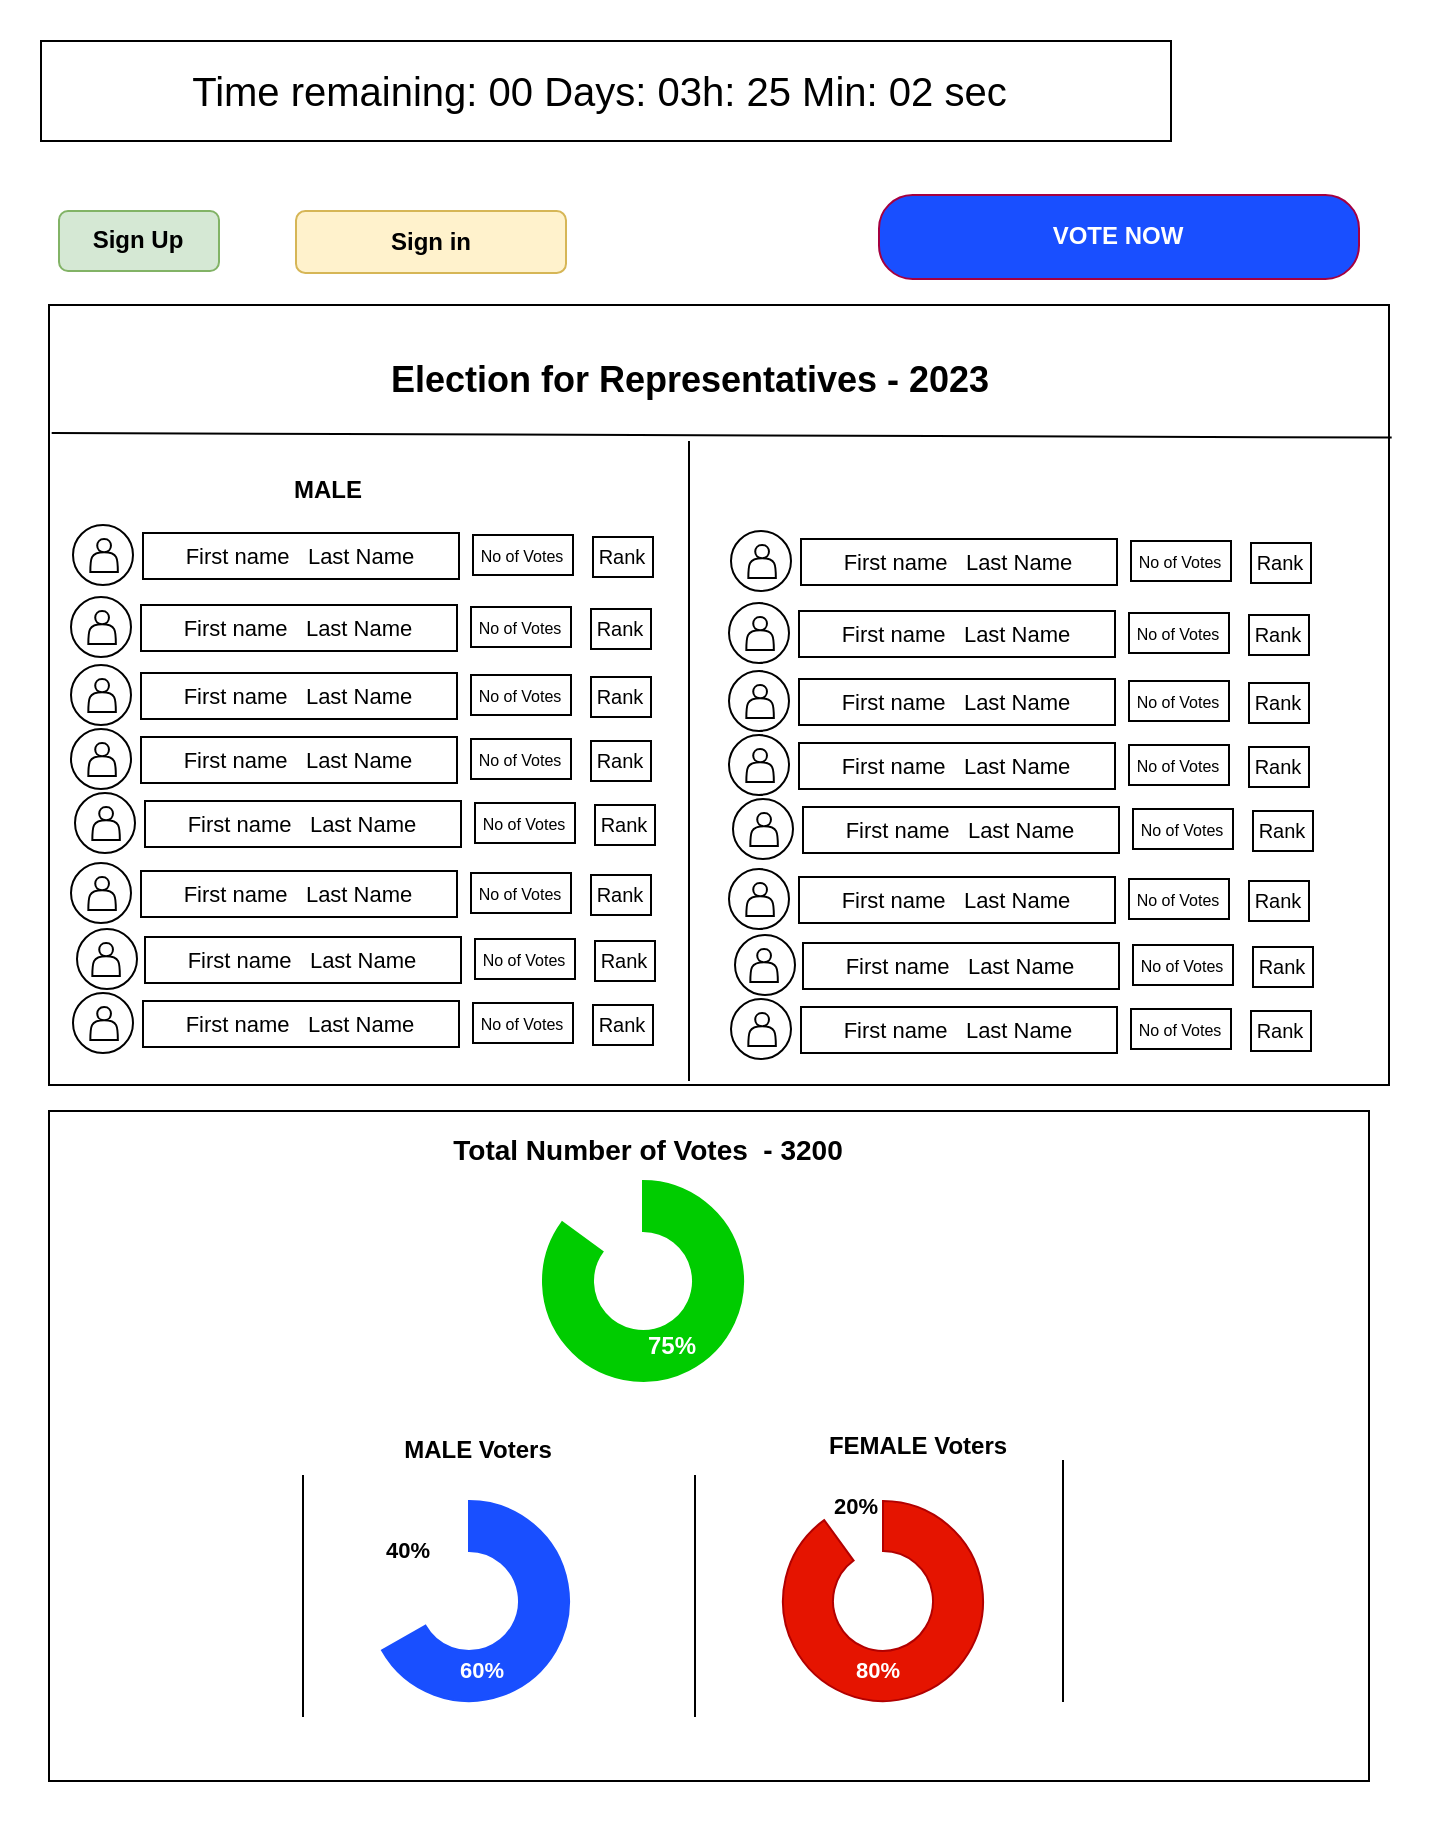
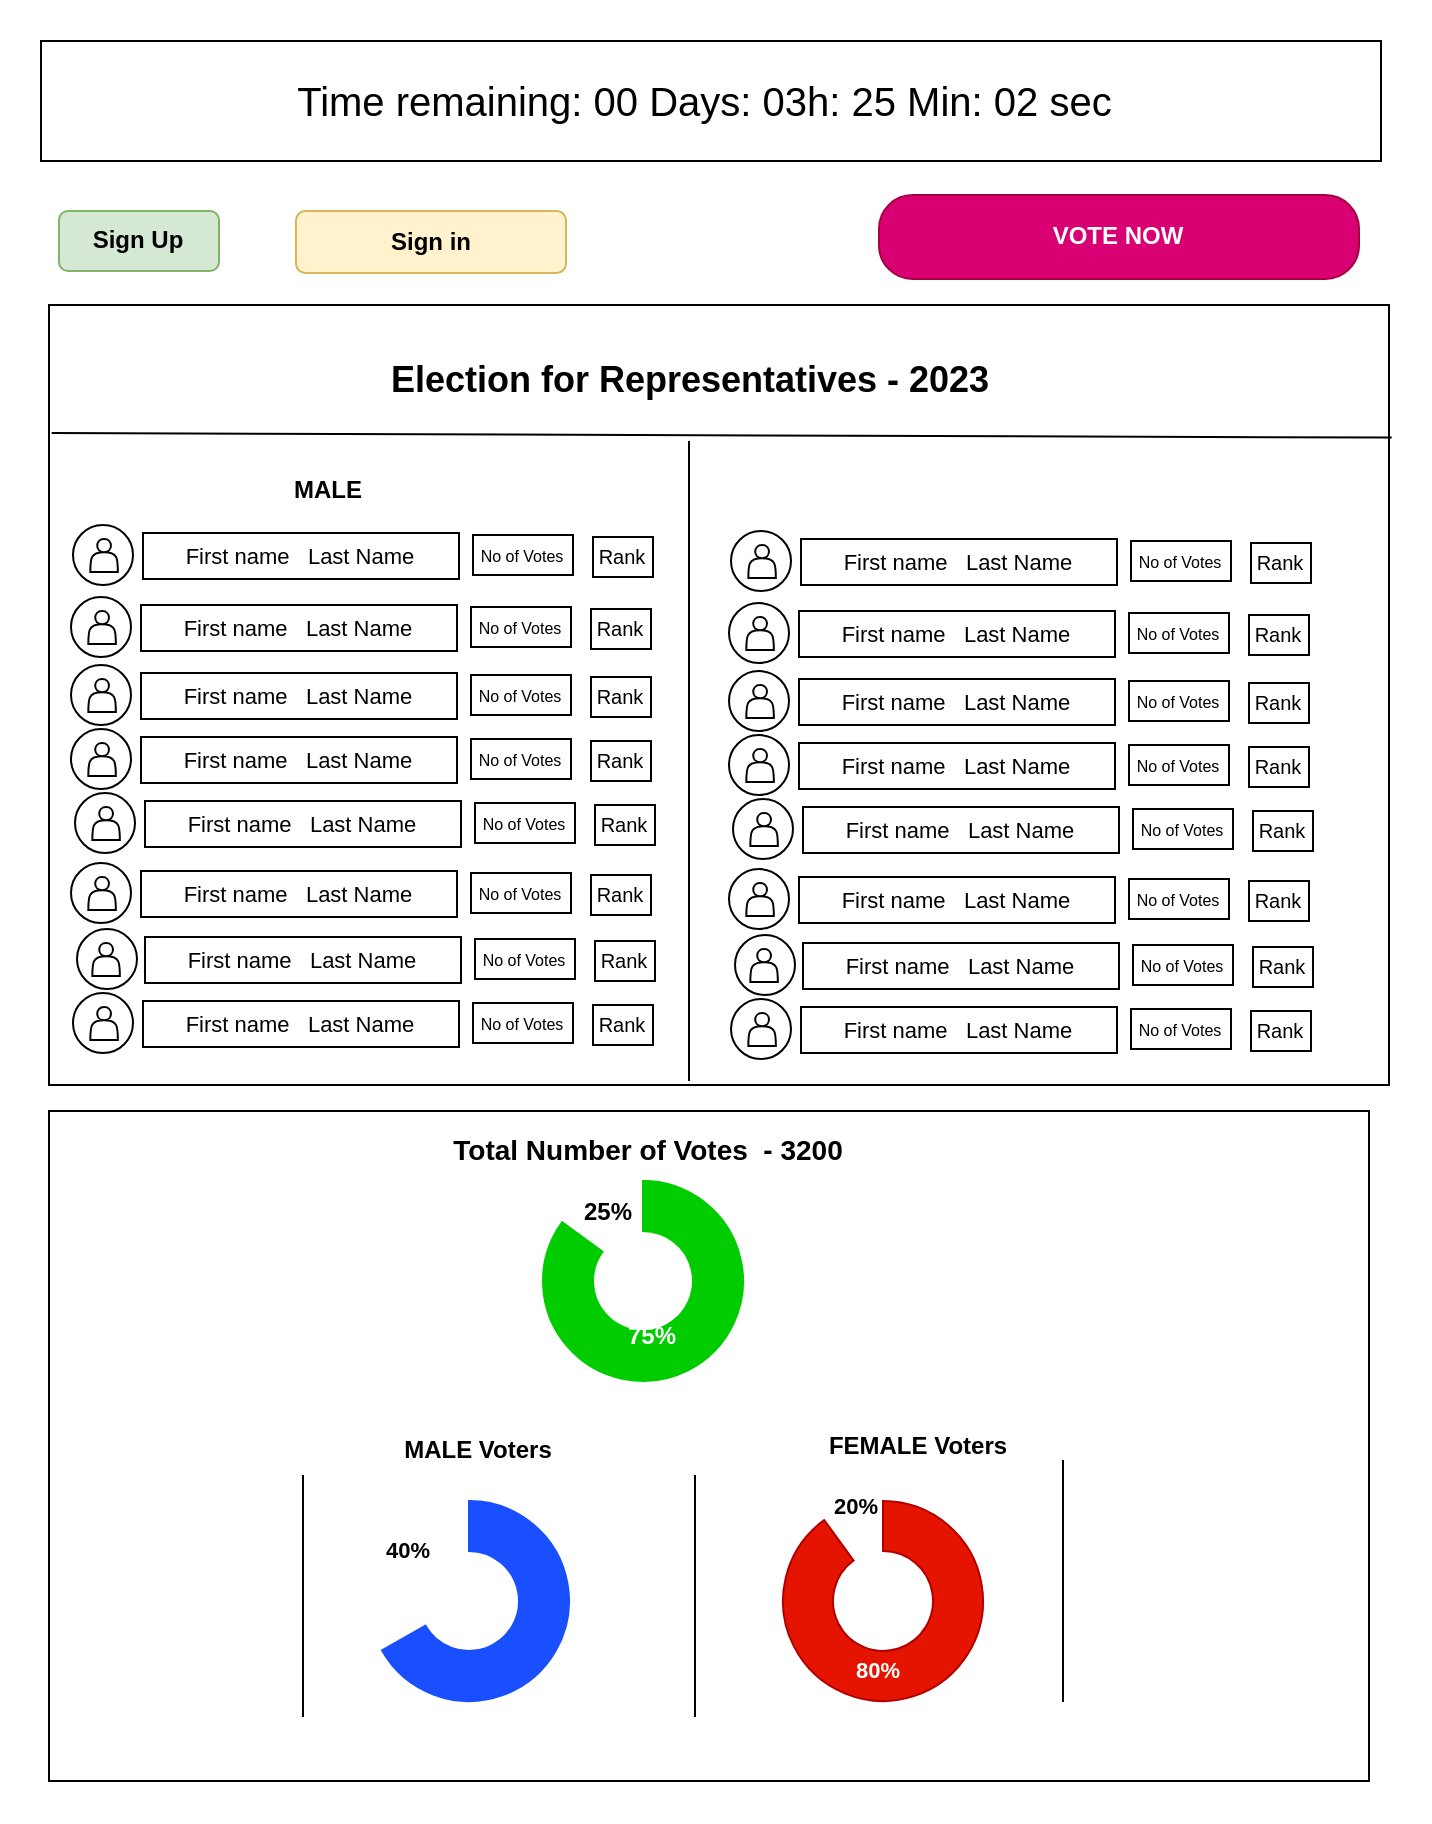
- <mxCell id="119" value="&lt;font style=&quot;font-size: 20px;&quot;&gt;Time remaining: 00 Days: 03h: 25 Min: 02 sec&amp;nbsp;&lt;/font&gt;" style="rounded=0;whiteSpace=wrap;html=1;gradientColor=none;" parent="1" vertex="1"><mxGeometry x="20" y="20" width="565" height="50" as="geometry" /></mxCell>
+ <mxCell id="119" value="&lt;font style=&quot;font-size: 20px;&quot;&gt;Time remaining: 00 Days: 03h: 25 Min: 02 sec&amp;nbsp;&lt;/font&gt;" style="rounded=0;whiteSpace=wrap;html=1;gradientColor=none;" parent="1" vertex="1"><mxGeometry x="20" y="20" width="670" height="60" as="geometry" /></mxCell>
- <mxCell id="137" value="&lt;b&gt;VOTE NOW&lt;/b&gt;" style="rounded=1;whiteSpace=wrap;html=1;fillColor=#194fff;strokeColor=#A50040;fontColor=#ffffff;arcSize=40;" parent="1" vertex="1"><mxGeometry x="439" y="97" width="240" height="42" as="geometry" /></mxCell>
+ <mxCell id="137" value="&lt;b&gt;VOTE NOW&lt;/b&gt;" style="rounded=1;whiteSpace=wrap;html=1;fillColor=#d80073;strokeColor=#A50040;fontColor=#ffffff;arcSize=40;" parent="1" vertex="1"><mxGeometry x="439" y="97" width="240" height="42" as="geometry" /></mxCell>
+ <mxCell id="125" value="&lt;b&gt;25%&lt;/b&gt;" style="text;html=1;strokeColor=none;fillColor=none;align=center;verticalAlign=middle;whiteSpace=wrap;rounded=0;" parent="122" vertex="1"><mxGeometry x="18" y="1" width="30" height="30" as="geometry" /></mxCell>
- <mxCell id="124" value="&lt;font color=&quot;#ffffff&quot;&gt;&lt;b&gt;75%&lt;/b&gt;&lt;/font&gt;" style="text;html=1;strokeColor=none;fillColor=none;align=center;verticalAlign=middle;whiteSpace=wrap;rounded=0;" parent="122" vertex="1"><mxGeometry x="50" y="68" width="30" height="30" as="geometry" /></mxCell>
+ <mxCell id="124" value="&lt;font color=&quot;#ffffff&quot;&gt;&lt;b&gt;75%&lt;/b&gt;&lt;/font&gt;" style="text;html=1;strokeColor=none;fillColor=none;align=center;verticalAlign=middle;whiteSpace=wrap;rounded=0;" parent="122" vertex="1"><mxGeometry x="40" y="63" width="30" height="30" as="geometry" /></mxCell>
- <mxCell id="133" value="&lt;font size=&quot;1&quot; color=&quot;#ffffff&quot;&gt;&lt;b style=&quot;font-size: 11px;&quot;&gt;60%&lt;/b&gt;&lt;/font&gt;" style="text;html=1;strokeColor=none;fillColor=none;align=center;verticalAlign=middle;whiteSpace=wrap;rounded=0;" parent="1" vertex="1"><mxGeometry x="211" y="820" width="60" height="30" as="geometry" /></mxCell>
